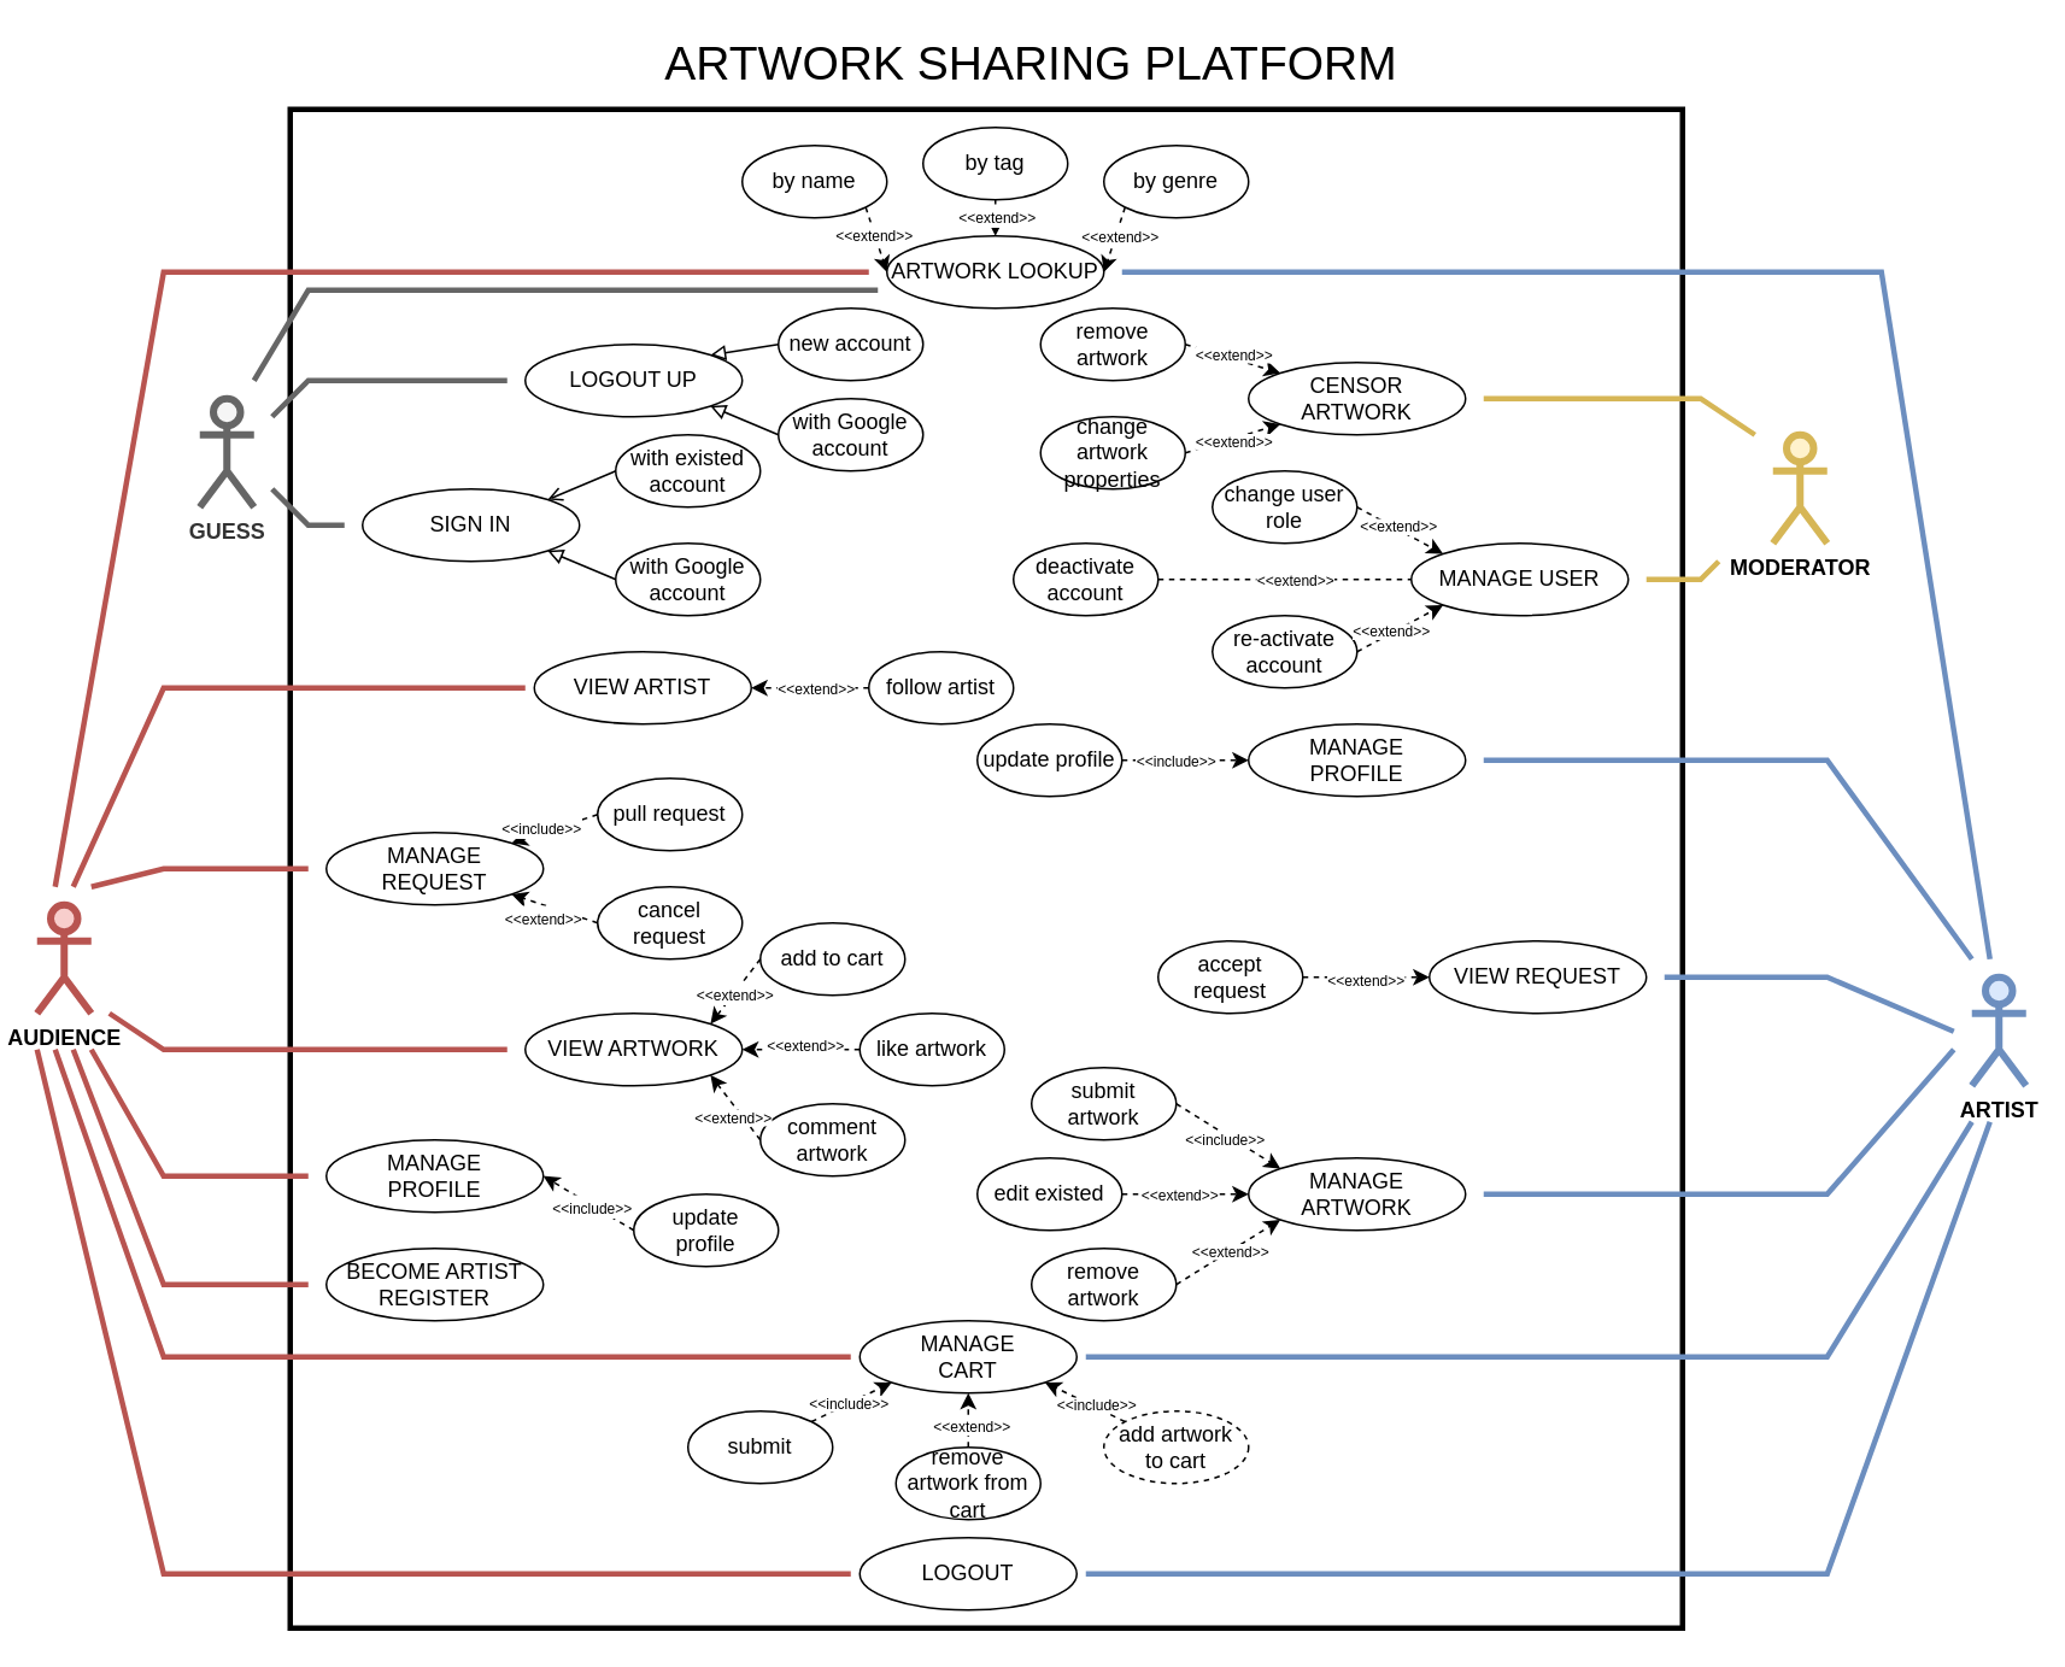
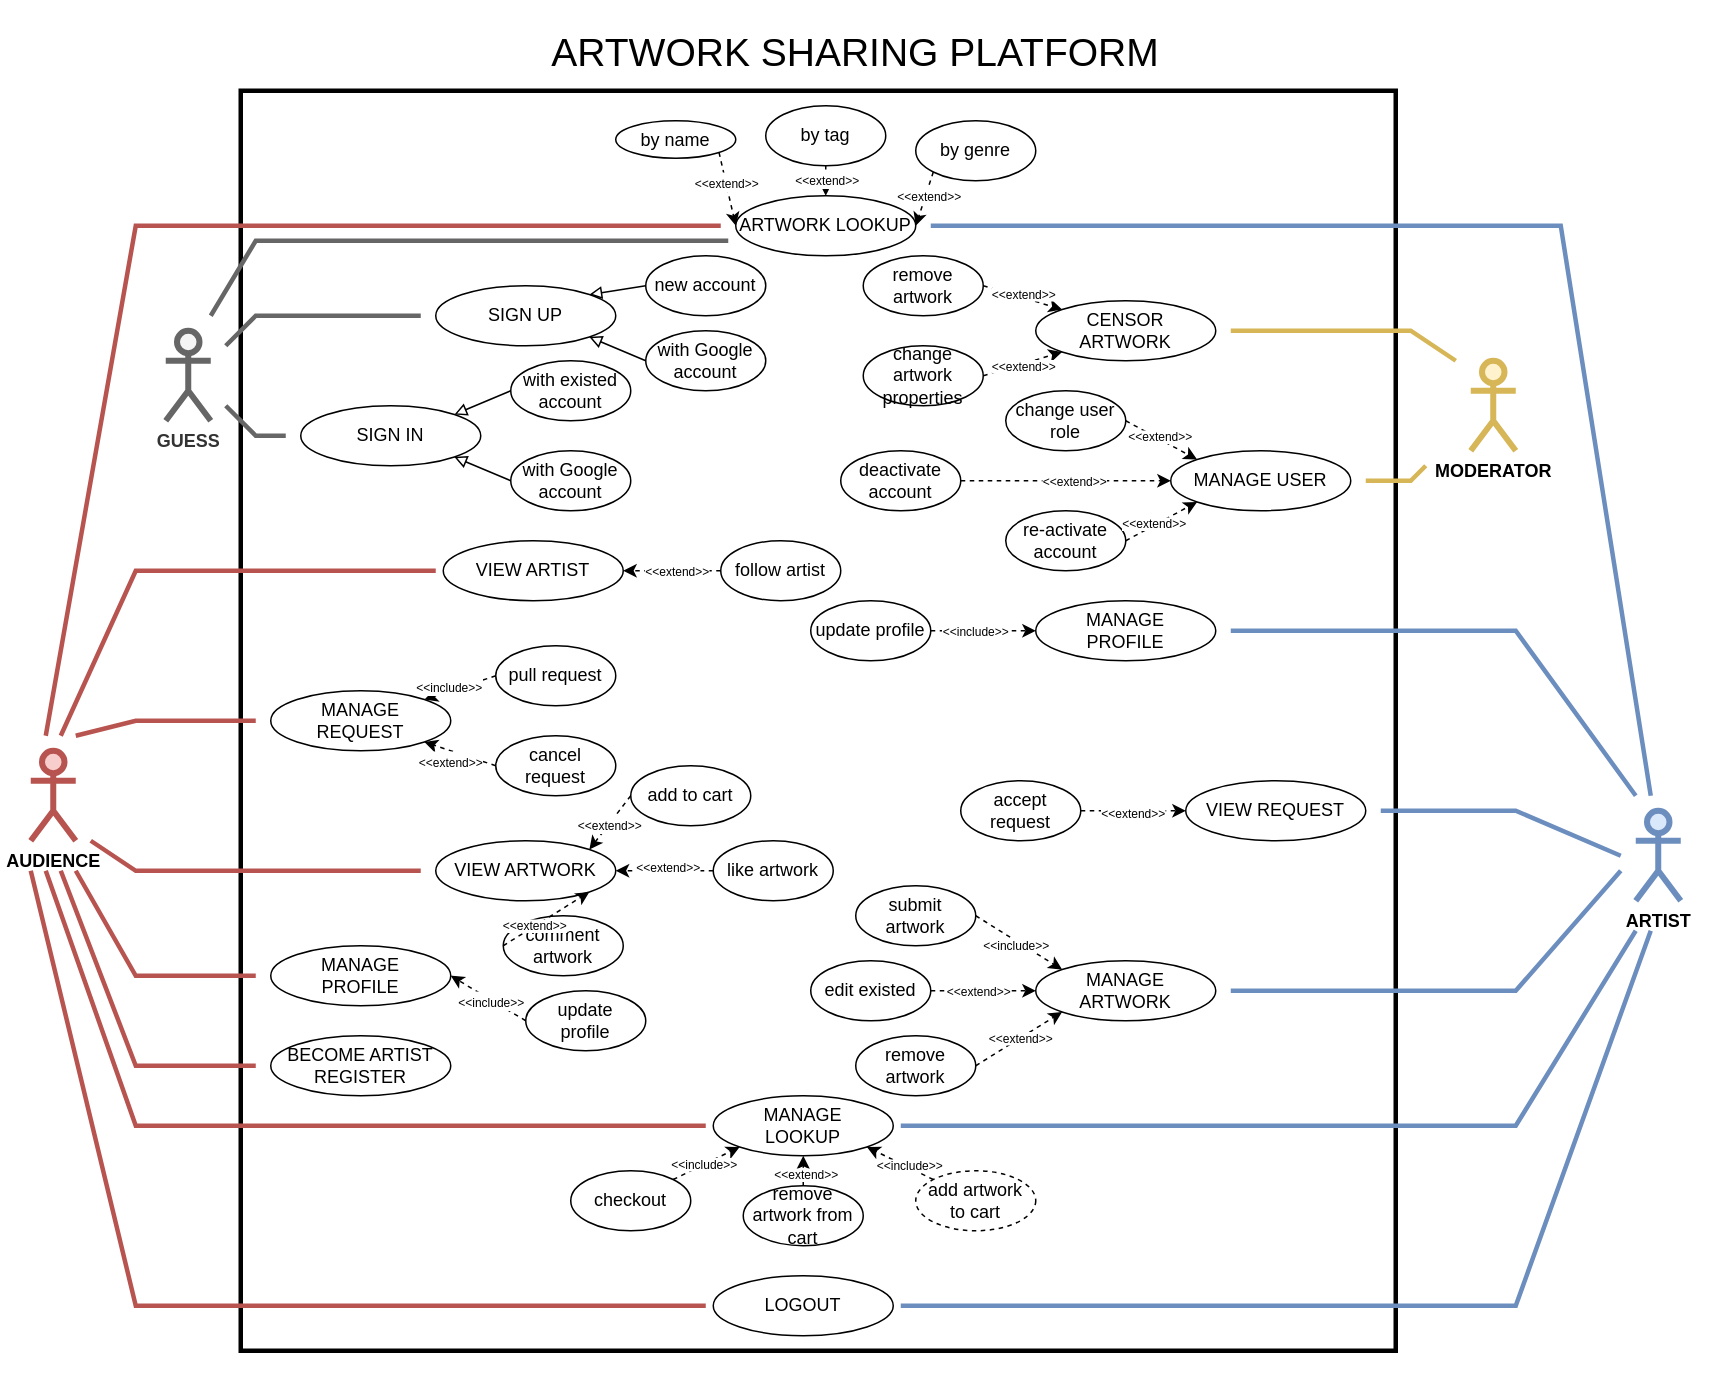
- <mxCell id="87" value="by name" style="ellipse;whiteSpace=wrap;html=1;" parent="1" vertex="1"><mxGeometry x="410" y="80" width="80" height="40" as="geometry" /></mxCell>
+ <mxCell id="87" value="by name" style="ellipse;whiteSpace=wrap;html=1;" parent="1" vertex="1"><mxGeometry x="410" y="80" width="80" height="25" as="geometry" /></mxCell>
- <mxCell id="77" value="LOGOUT UP" style="ellipse;whiteSpace=wrap;html=1;" parent="1" vertex="1"><mxGeometry x="290" y="190" width="120" height="40" as="geometry" /></mxCell>
+ <mxCell id="77" value="SIGN UP" style="ellipse;whiteSpace=wrap;html=1;" parent="1" vertex="1"><mxGeometry x="290" y="190" width="120" height="40" as="geometry" /></mxCell>
- <mxCell id="82" value="" style="endArrow=open;html=1;rounded=0;exitX=0;exitY=0.5;exitDx=0;exitDy=0;entryX=1;entryY=0;entryDx=0;entryDy=0;endFill=0;" parent="1" source="80" target="76" edge="1"><mxGeometry width="50" height="50" relative="1" as="geometry"><mxPoint x="355" y="390" as="sourcePoint" /><mxPoint x="312" y="426" as="targetPoint" /></mxGeometry></mxCell>
+ <mxCell id="82" value="" style="endArrow=block;html=1;rounded=0;exitX=0;exitY=0.5;exitDx=0;exitDy=0;entryX=1;entryY=0;entryDx=0;entryDy=0;endFill=0;" parent="1" source="80" target="76" edge="1"><mxGeometry width="50" height="50" relative="1" as="geometry"><mxPoint x="355" y="390" as="sourcePoint" /><mxPoint x="312" y="426" as="targetPoint" /></mxGeometry></mxCell>
- <mxCell id="117" value="" style="endArrow=none;html=1;rounded=0;exitX=1;exitY=0.5;exitDx=0;exitDy=0;entryX=0;entryY=0.5;entryDx=0;entryDy=0;dashed=1;" edge="1" parent="1" source="73" target="60"><mxGeometry width="50" height="50" relative="1" as="geometry"><mxPoint x="760" y="290" as="sourcePoint" /><mxPoint x="808" y="316" as="targetPoint" /></mxGeometry></mxCell>
+ <mxCell id="117" value="" style="endArrow=classic;html=1;rounded=0;exitX=1;exitY=0.5;exitDx=0;exitDy=0;entryX=0;entryY=0.5;entryDx=0;entryDy=0;dashed=1;" edge="1" parent="1" source="73" target="60"><mxGeometry width="50" height="50" relative="1" as="geometry"><mxPoint x="760" y="290" as="sourcePoint" /><mxPoint x="808" y="316" as="targetPoint" /></mxGeometry></mxCell>
- <mxCell id="28" value="comment artwork" style="ellipse;whiteSpace=wrap;html=1;" parent="1" vertex="1"><mxGeometry x="420" y="610" width="80" height="40" as="geometry" /></mxCell>
+ <mxCell id="28" value="comment artwork" style="ellipse;whiteSpace=wrap;html=1;" parent="1" vertex="1"><mxGeometry x="335" y="610" width="80" height="40" as="geometry" /></mxCell>
- <mxCell id="8" value="MANAGE&lt;br&gt;CART" style="ellipse;whiteSpace=wrap;html=1;" parent="1" vertex="1"><mxGeometry x="475" y="730" width="120" height="40" as="geometry" /></mxCell>
+ <mxCell id="8" value="MANAGE&lt;br&gt;LOOKUP" style="ellipse;whiteSpace=wrap;html=1;" parent="1" vertex="1"><mxGeometry x="475" y="730" width="120" height="40" as="geometry" /></mxCell>
- <mxCell id="20" value="submit" style="ellipse;whiteSpace=wrap;html=1;" parent="1" vertex="1"><mxGeometry x="380" y="780" width="80" height="40" as="geometry" /></mxCell>
+ <mxCell id="20" value="checkout" style="ellipse;whiteSpace=wrap;html=1;" parent="1" vertex="1"><mxGeometry x="380" y="780" width="80" height="40" as="geometry" /></mxCell>
- <mxCell id="19" value="remove artwork from cart" style="ellipse;whiteSpace=wrap;html=1;" parent="1" vertex="1"><mxGeometry x="495" y="800" width="80" height="40" as="geometry" /></mxCell>
+ <mxCell id="19" value="remove artwork from cart" style="ellipse;whiteSpace=wrap;html=1;" parent="1" vertex="1"><mxGeometry x="495" y="790" width="80" height="40" as="geometry" /></mxCell>
